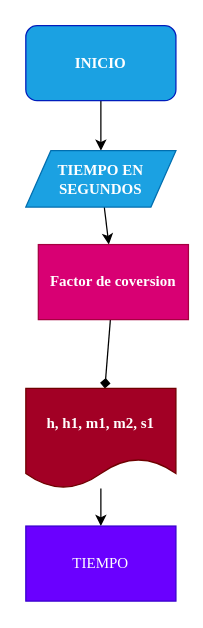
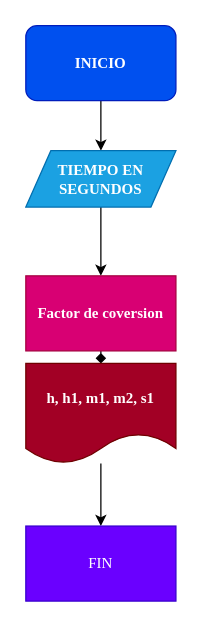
- <mxCell id="3" value="INICIO" style="rounded=1;whiteSpace=wrap;html=1;fillColor=#1ba1e2;fontColor=#ffffff;strokeColor=#001DBC;fontFamily=Comic Sans MS;fontStyle=1;" vertex="1" parent="1"><mxGeometry x="20" y="20" width="120" height="60" as="geometry" /></mxCell>
+ <mxCell id="3" value="INICIO" style="rounded=1;whiteSpace=wrap;html=1;fillColor=#0050ef;fontColor=#ffffff;strokeColor=#001DBC;fontFamily=Comic Sans MS;fontStyle=1" vertex="1" parent="1"><mxGeometry x="20" y="20" width="120" height="60" as="geometry" /></mxCell>
- <mxCell id="7" value="Factor de coversion" style="rounded=0;whiteSpace=wrap;html=1;fontFamily=Comic Sans MS;fillColor=#d80073;fontColor=#ffffff;strokeColor=#A50040;fontStyle=1" vertex="1" parent="1"><mxGeometry x="30" y="195" width="120" height="60" as="geometry" /></mxCell>
+ <mxCell id="7" value="Factor de coversion" style="rounded=0;whiteSpace=wrap;html=1;fontFamily=Comic Sans MS;fillColor=#d80073;fontColor=#ffffff;strokeColor=#A50040;fontStyle=1" vertex="1" parent="1"><mxGeometry x="20" y="220" width="120" height="60" as="geometry" /></mxCell>
- <mxCell id="9" value="h, h1, m1, m2, s1" style="shape=document;whiteSpace=wrap;html=1;boundedLbl=1;fontFamily=Comic Sans MS;fontStyle=1;fillColor=#a20025;fontColor=#ffffff;strokeColor=#6F0000;" vertex="1" parent="1"><mxGeometry x="20" y="310" width="120" height="80" as="geometry" /></mxCell>
+ <mxCell id="9" value="h, h1, m1, m2, s1" style="shape=document;whiteSpace=wrap;html=1;boundedLbl=1;fontFamily=Comic Sans MS;fontStyle=1;fillColor=#a20025;fontColor=#ffffff;strokeColor=#6F0000;" vertex="1" parent="1"><mxGeometry x="20" y="290" width="120" height="80" as="geometry" /></mxCell>
- <mxCell id="10" value="TIEMPO" style="rounded=0;whiteSpace=wrap;html=1;fontFamily=Comic Sans MS;fillColor=#6a00ff;fontColor=#ffffff;strokeColor=#3700CC;" vertex="1" parent="1"><mxGeometry x="20" y="420" width="120" height="60" as="geometry" /></mxCell>
+ <mxCell id="10" value="FIN" style="rounded=0;whiteSpace=wrap;html=1;fontFamily=Comic Sans MS;fillColor=#6a00ff;fontColor=#ffffff;strokeColor=#3700CC;" vertex="1" parent="1"><mxGeometry x="20" y="420" width="120" height="60" as="geometry" /></mxCell>
